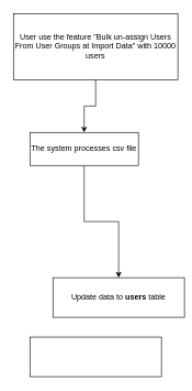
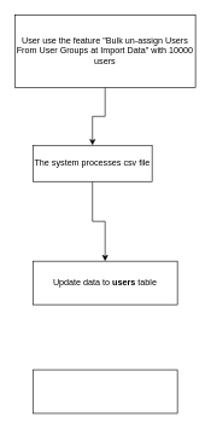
- <mxCell id="6" value="Update data to &lt;b&gt;users&lt;/b&gt; table" style="whiteSpace=wrap;html=1;" vertex="1" parent="1"><mxGeometry x="80" y="420" width="200" height="60" as="geometry" /></mxCell>
+ <mxCell id="6" value="Update data to &lt;b&gt;users&lt;/b&gt; table" style="whiteSpace=wrap;html=1;" vertex="1" parent="1"><mxGeometry x="45" y="360" width="200" height="60" as="geometry" /></mxCell>
